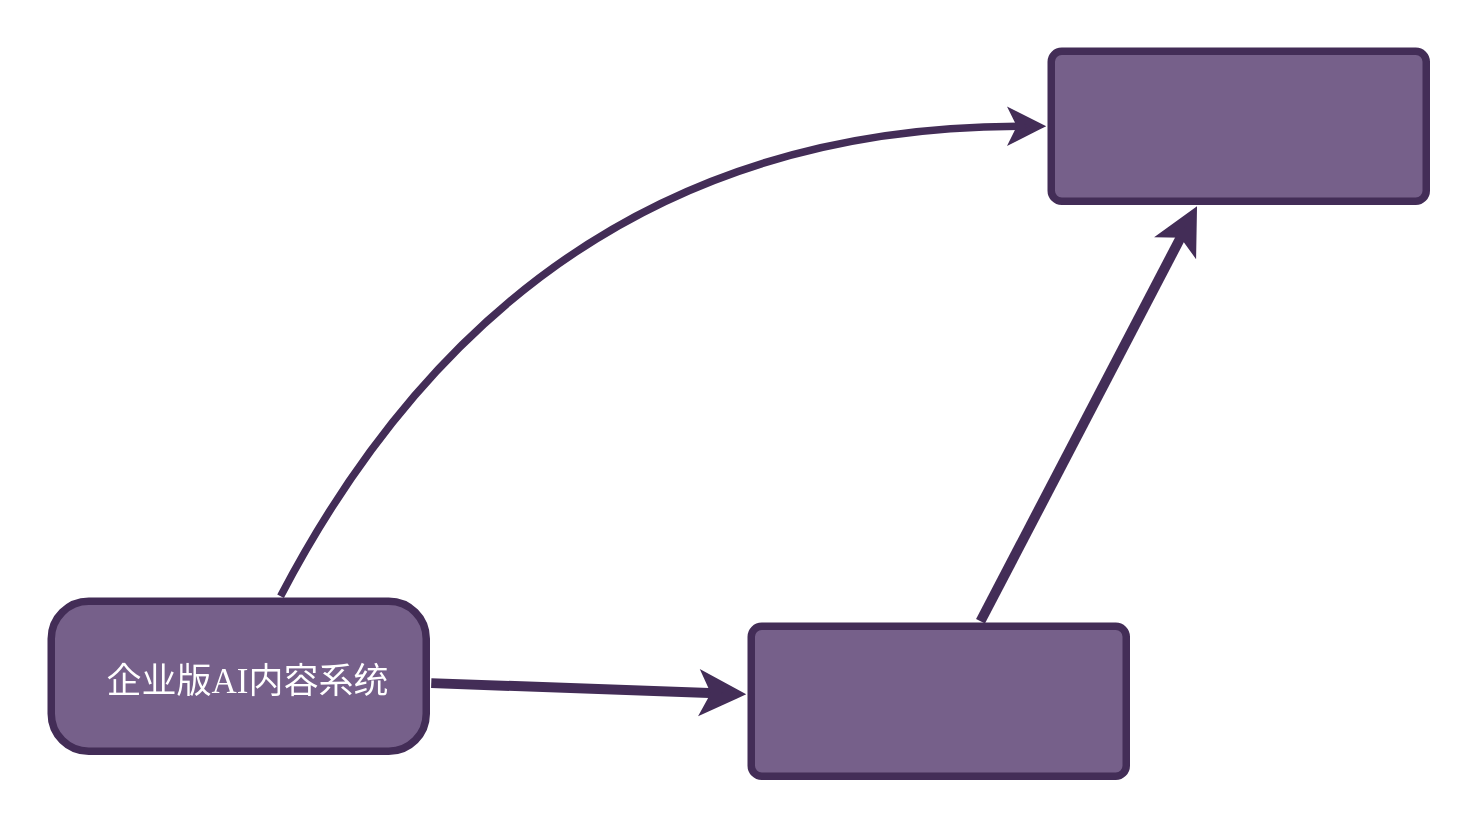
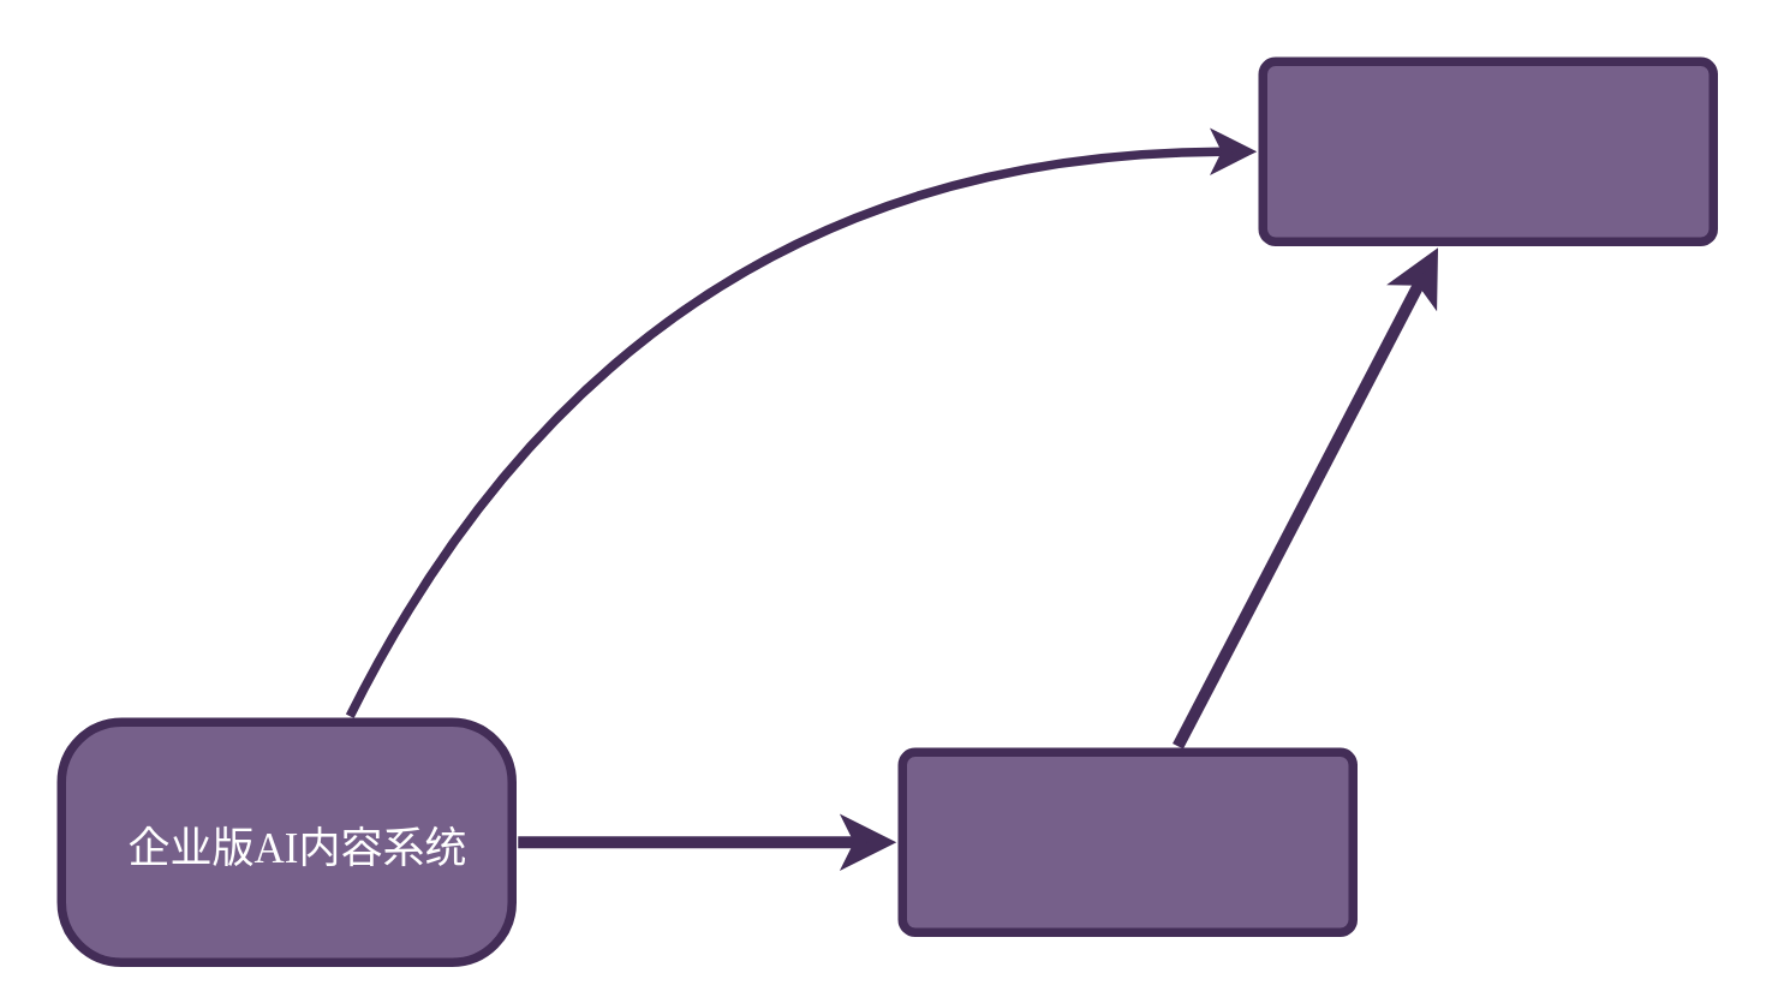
- <mxCell id="4" value="&lt;p style=&quot;margin: 0px 0px 0px 28px; text-indent: -20px; font-style: normal; font-variant-caps: normal; font-weight: normal; font-stretch: normal; font-size: 14px; line-height: normal; font-family: &amp;quot;PingFang SC&amp;quot;; font-size-adjust: none; font-kerning: auto; font-variant-alternates: normal; font-variant-ligatures: normal; font-variant-numeric: normal; font-variant-east-asian: normal; font-variant-position: normal; font-feature-settings: normal; font-optical-sizing: auto; font-variation-settings: normal;&quot;&gt;企业版AI内容系统&lt;/p&gt;" style="rounded=1;whiteSpace=wrap;html=1;shadow=0;labelBackgroundColor=none;strokeColor=#432D57;strokeWidth=3;fillColor=#76608a;fontFamily=Helvetica;fontSize=14;align=center;spacing=5;fontStyle=1;arcSize=25;perimeterSpacing=2;fontColor=#ffffff;" parent="1" vertex="1"><mxGeometry x="20" y="240" width="150" height="60" as="geometry" /></mxCell>
+ <mxCell id="4" value="&lt;p style=&quot;margin: 0px 0px 0px 28px; text-indent: -20px; font-style: normal; font-variant-caps: normal; font-weight: normal; font-stretch: normal; font-size: 14px; line-height: normal; font-family: &amp;quot;PingFang SC&amp;quot;; font-size-adjust: none; font-kerning: auto; font-variant-alternates: normal; font-variant-ligatures: normal; font-variant-numeric: normal; font-variant-east-asian: normal; font-variant-position: normal; font-feature-settings: normal; font-optical-sizing: auto; font-variation-settings: normal;&quot;&gt;企业版AI内容系统&lt;/p&gt;" style="rounded=1;whiteSpace=wrap;html=1;shadow=0;labelBackgroundColor=none;strokeColor=#432D57;strokeWidth=3;fillColor=#76608a;fontFamily=Helvetica;fontSize=14;align=center;spacing=5;fontStyle=1;arcSize=25;perimeterSpacing=2;fontColor=#ffffff;" parent="1" vertex="1"><mxGeometry x="20" y="240" width="150" height="80" as="geometry" /></mxCell>
